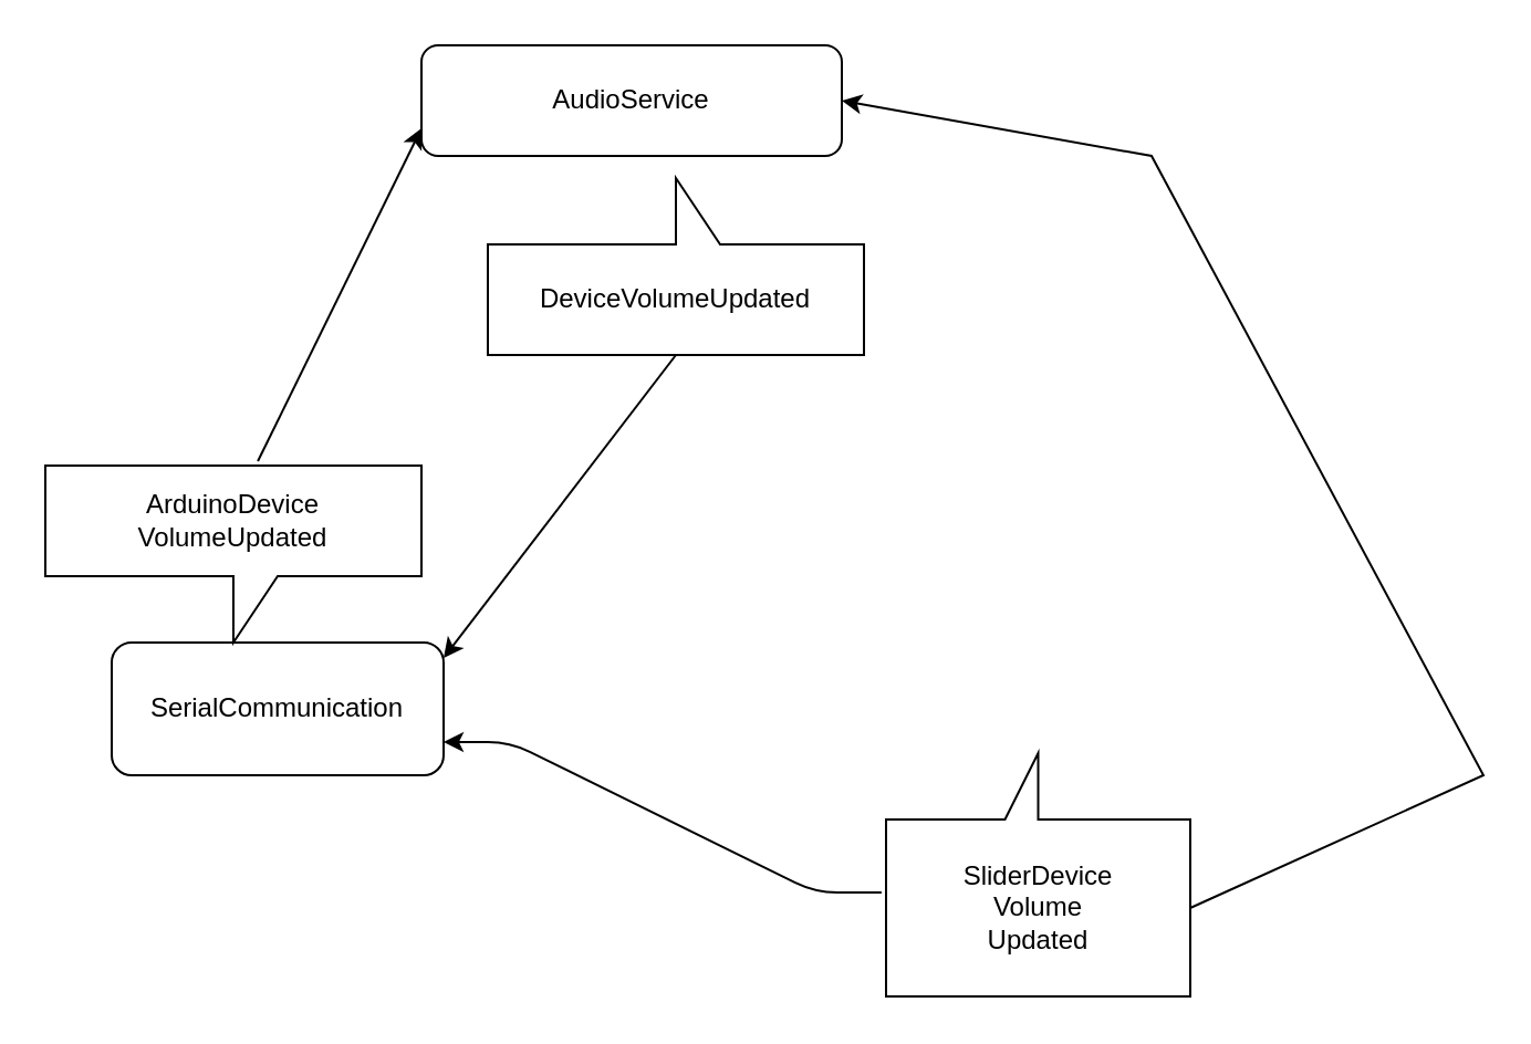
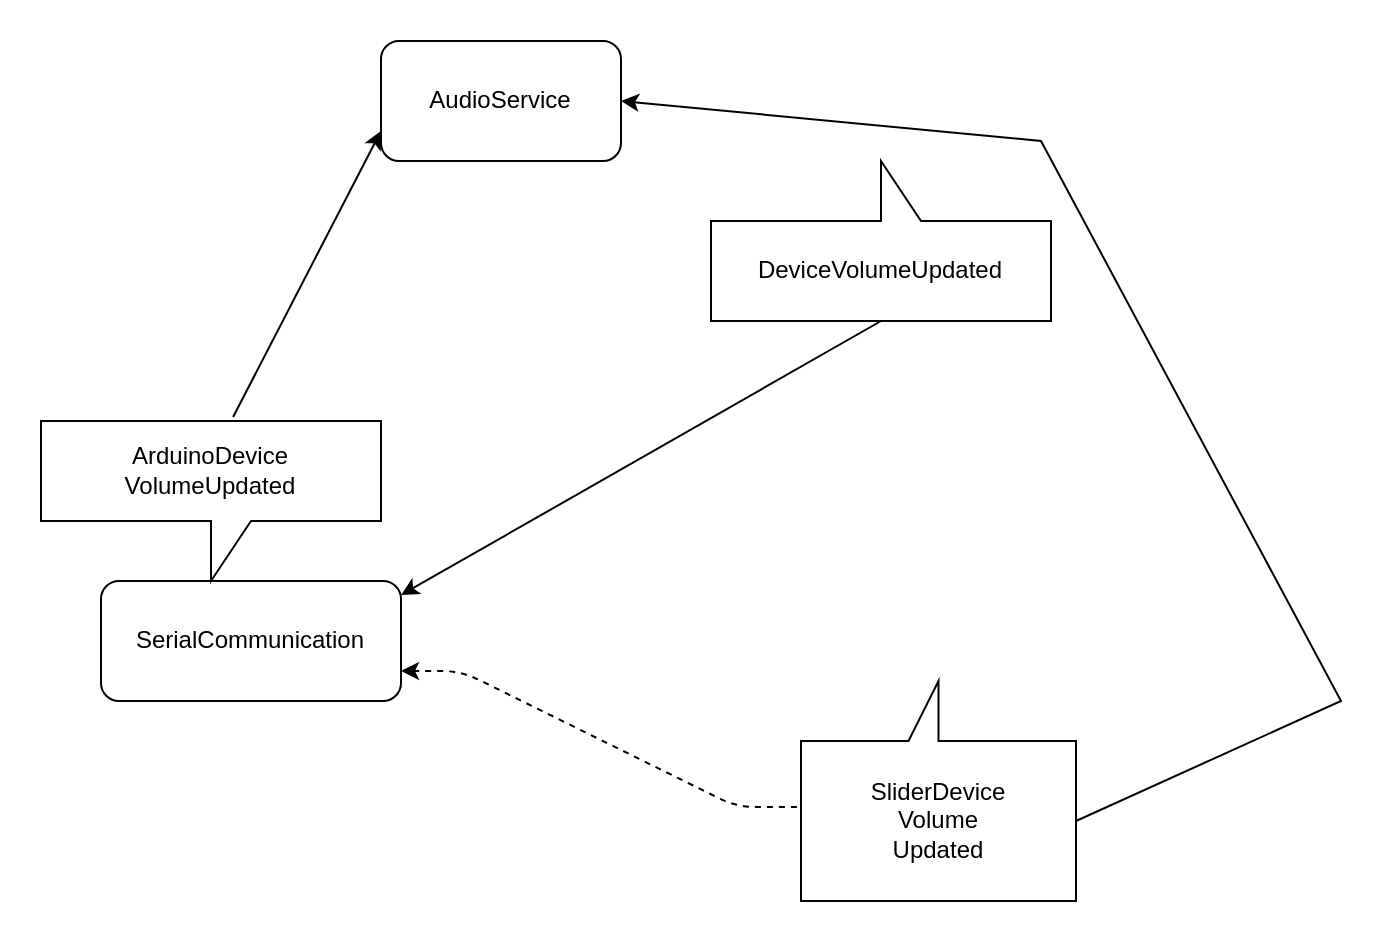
- <mxCell id="2" value="&lt;div&gt;AudioService&lt;/div&gt;" style="rounded=1;whiteSpace=wrap;html=1;" vertex="1" parent="1"><mxGeometry x="190" y="20" width="190" height="50" as="geometry" /></mxCell>
+ <mxCell id="2" value="&lt;div&gt;AudioService&lt;/div&gt;" style="rounded=1;whiteSpace=wrap;html=1;" vertex="1" parent="1"><mxGeometry x="190" y="20" width="120" height="60" as="geometry" /></mxCell>
- <mxCell id="7" value="DeviceVolumeUpdated" style="shape=callout;whiteSpace=wrap;html=1;perimeter=calloutPerimeter;flipH=0;flipV=1;" vertex="1" parent="1"><mxGeometry x="220" y="80" width="170" height="80" as="geometry" /></mxCell>
+ <mxCell id="7" value="DeviceVolumeUpdated" style="shape=callout;whiteSpace=wrap;html=1;perimeter=calloutPerimeter;flipH=0;flipV=1;" vertex="1" parent="1"><mxGeometry x="355" y="80" width="170" height="80" as="geometry" /></mxCell>
- <mxCell id="10" value="" style="endArrow=classic;html=1;edgeStyle=entityRelationEdgeStyle;entryX=1;entryY=0.75;entryDx=0;entryDy=0;exitX=1.015;exitY=0.427;exitDx=0;exitDy=0;exitPerimeter=0;" edge="1" parent="1" source="9" target="4"><mxGeometry width="50" height="50" relative="1" as="geometry"><mxPoint x="225" y="430" as="sourcePoint" /><mxPoint x="275" y="380" as="targetPoint" /></mxGeometry></mxCell>
+ <mxCell id="10" value="" style="endArrow=classic;html=1;edgeStyle=entityRelationEdgeStyle;entryX=1;entryY=0.75;entryDx=0;entryDy=0;exitX=1.015;exitY=0.427;exitDx=0;exitDy=0;exitPerimeter=0;dashed=1;" edge="1" parent="1" source="9" target="4"><mxGeometry width="50" height="50" relative="1" as="geometry"><mxPoint x="225" y="430" as="sourcePoint" /><mxPoint x="275" y="380" as="targetPoint" /></mxGeometry></mxCell>
